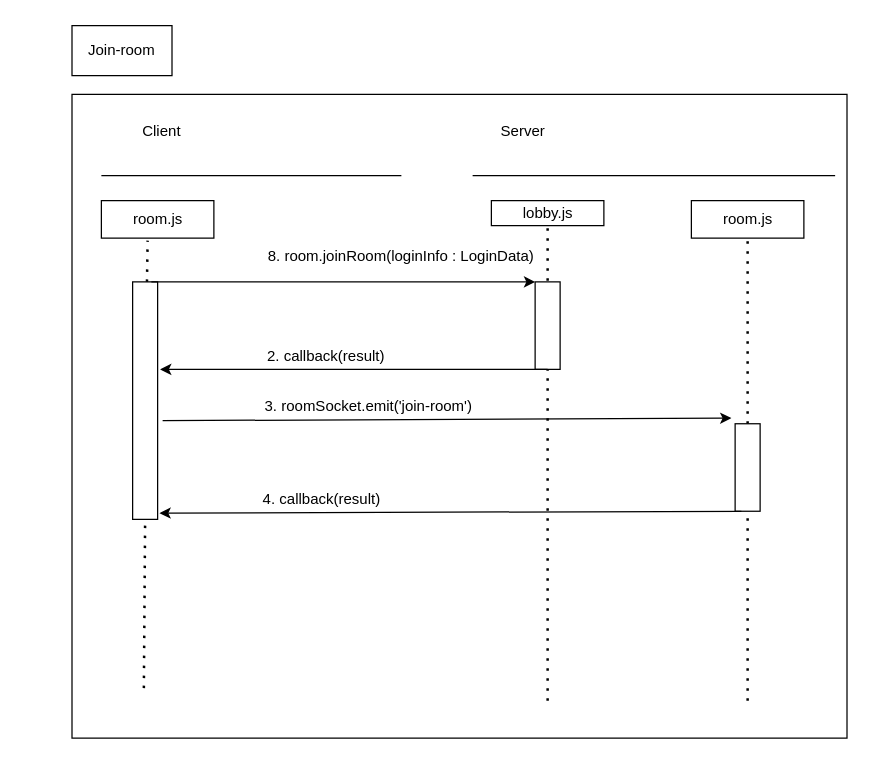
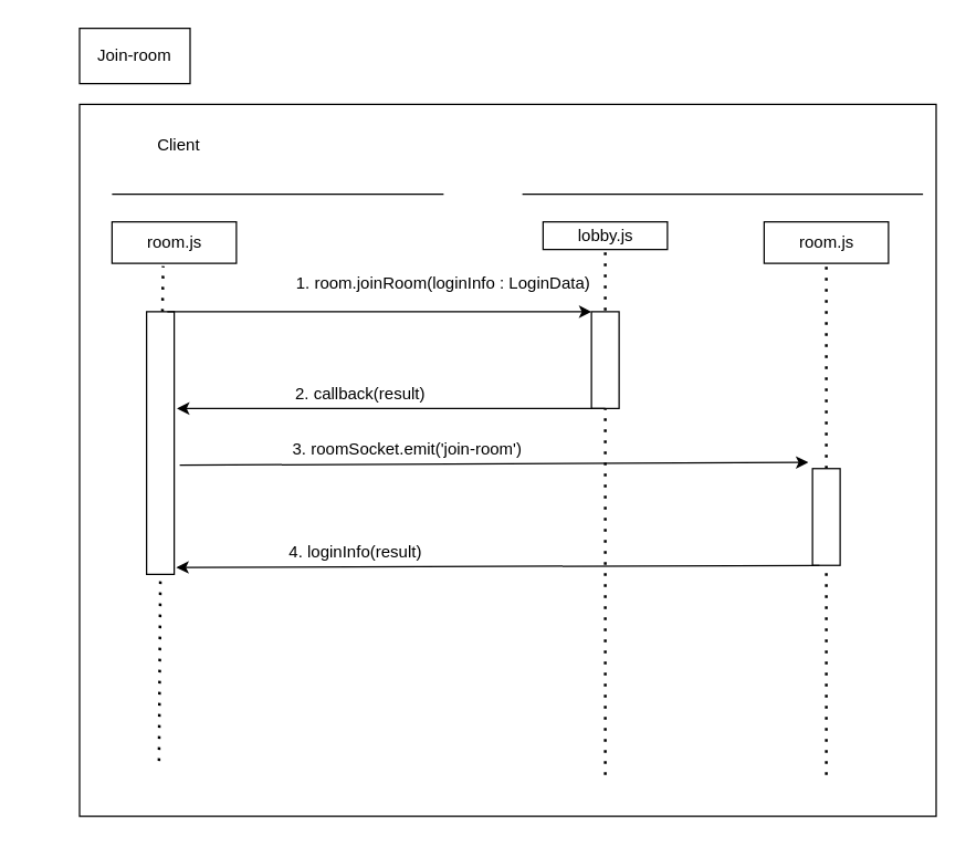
- <mxCell id="13" value="Server" style="text;strokeColor=none;align=center;fillColor=none;html=1;verticalAlign=middle;whiteSpace=wrap;rounded=0;" vertex="1" parent="1"><mxGeometry x="387.5" y="90" width="60" height="30" as="geometry" /></mxCell>
- <mxCell id="18" value="8. room.joinRoom(loginInfo : LoginData)" style="text;strokeColor=none;align=center;fillColor=none;html=1;verticalAlign=middle;whiteSpace=wrap;rounded=0;" vertex="1" parent="1"><mxGeometry x="197" y="190" width="247" height="30" as="geometry" /></mxCell>
+ <mxCell id="18" value="1. room.joinRoom(loginInfo : LoginData)" style="text;strokeColor=none;align=center;fillColor=none;html=1;verticalAlign=middle;whiteSpace=wrap;rounded=0;" vertex="1" parent="1"><mxGeometry x="197" y="190" width="247" height="30" as="geometry" /></mxCell>
- <mxCell id="26" value="4. callback(result)" style="text;strokeColor=none;align=center;fillColor=none;html=1;verticalAlign=middle;whiteSpace=wrap;rounded=0;" vertex="1" parent="1"><mxGeometry x="167" y="383.5" width="180" height="30" as="geometry" /></mxCell>
+ <mxCell id="26" value="4. loginInfo(result)" style="text;strokeColor=none;align=center;fillColor=none;html=1;verticalAlign=middle;whiteSpace=wrap;rounded=0;" vertex="1" parent="1"><mxGeometry x="167" y="383.5" width="180" height="30" as="geometry" /></mxCell>
